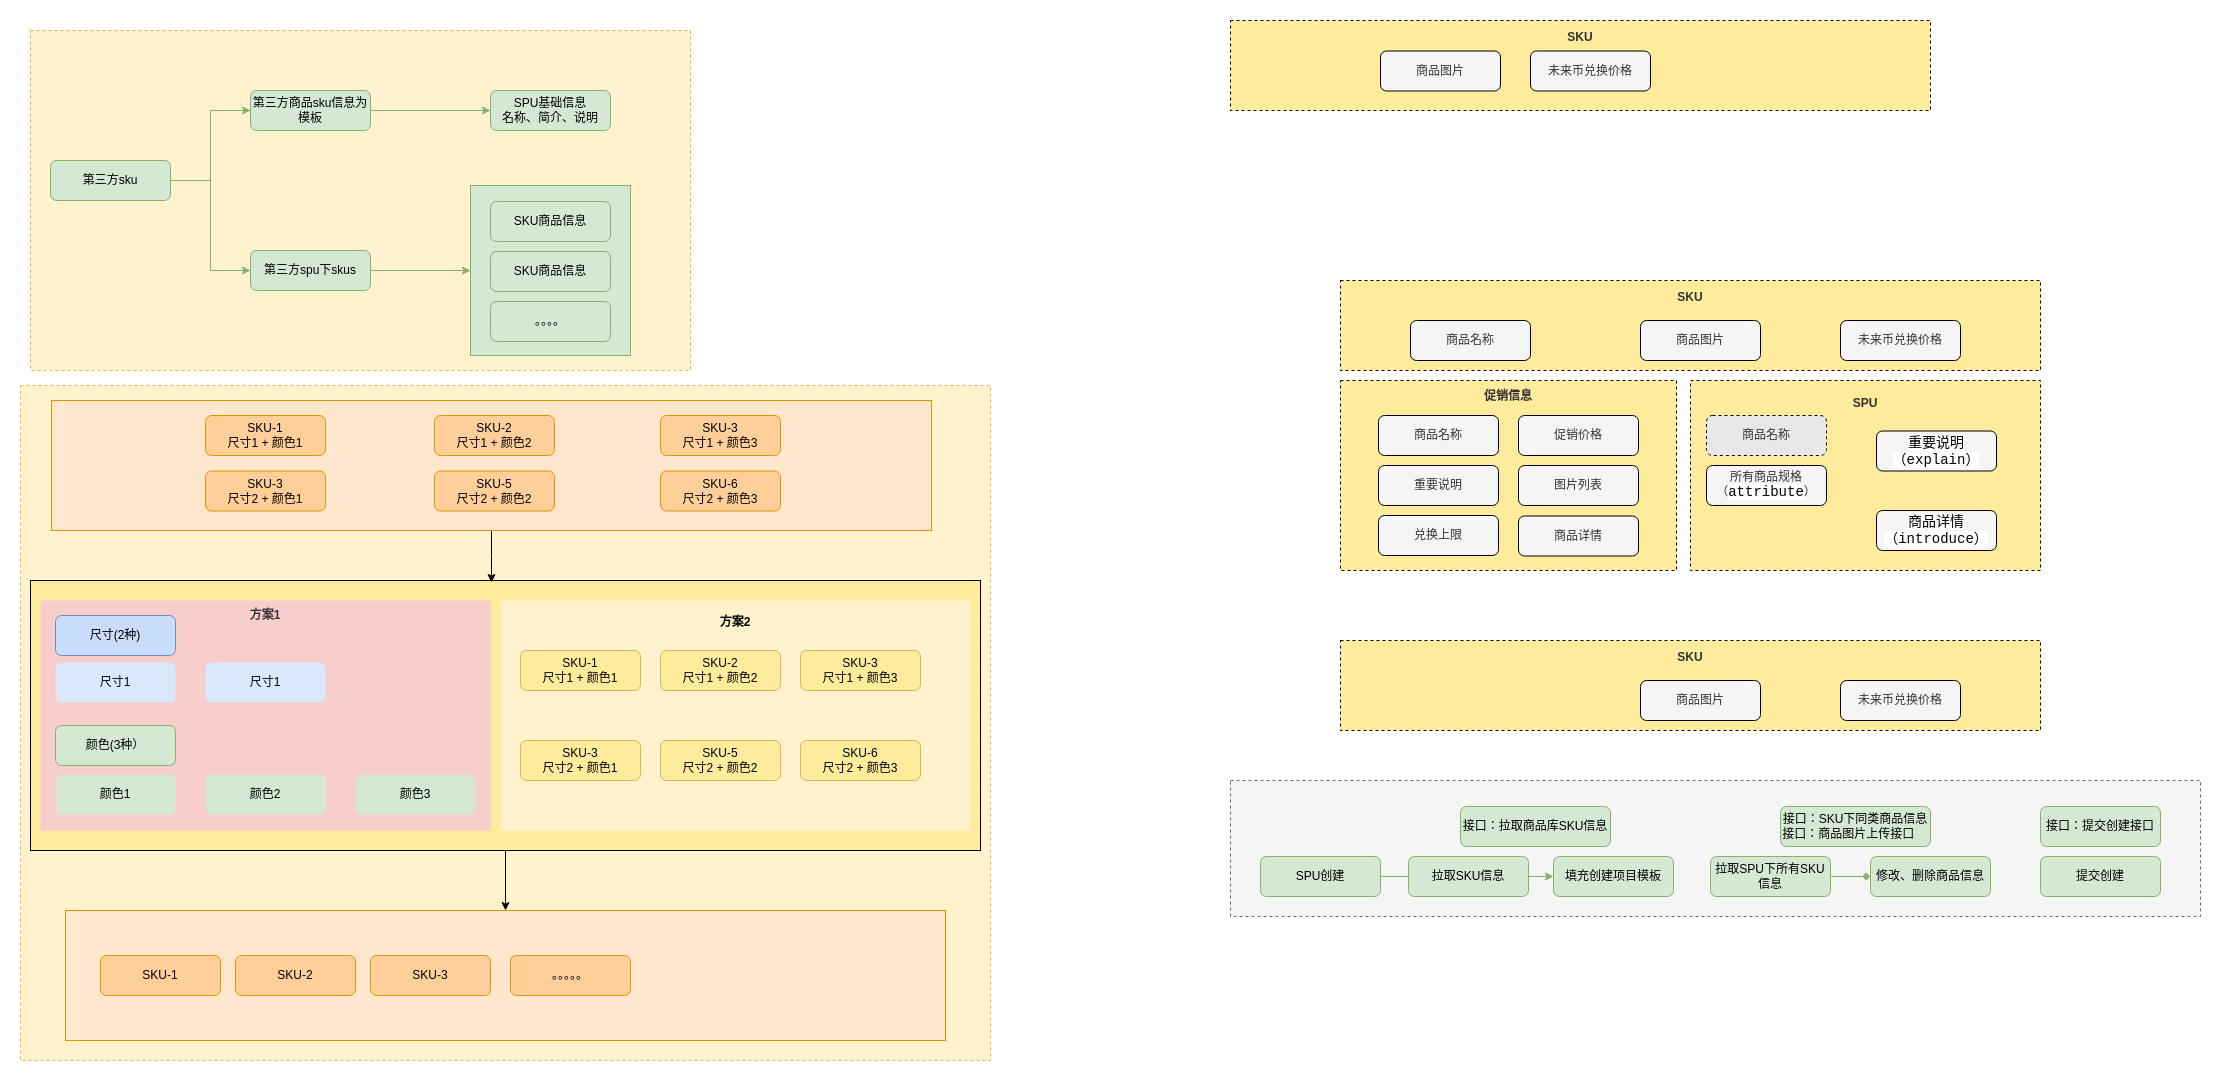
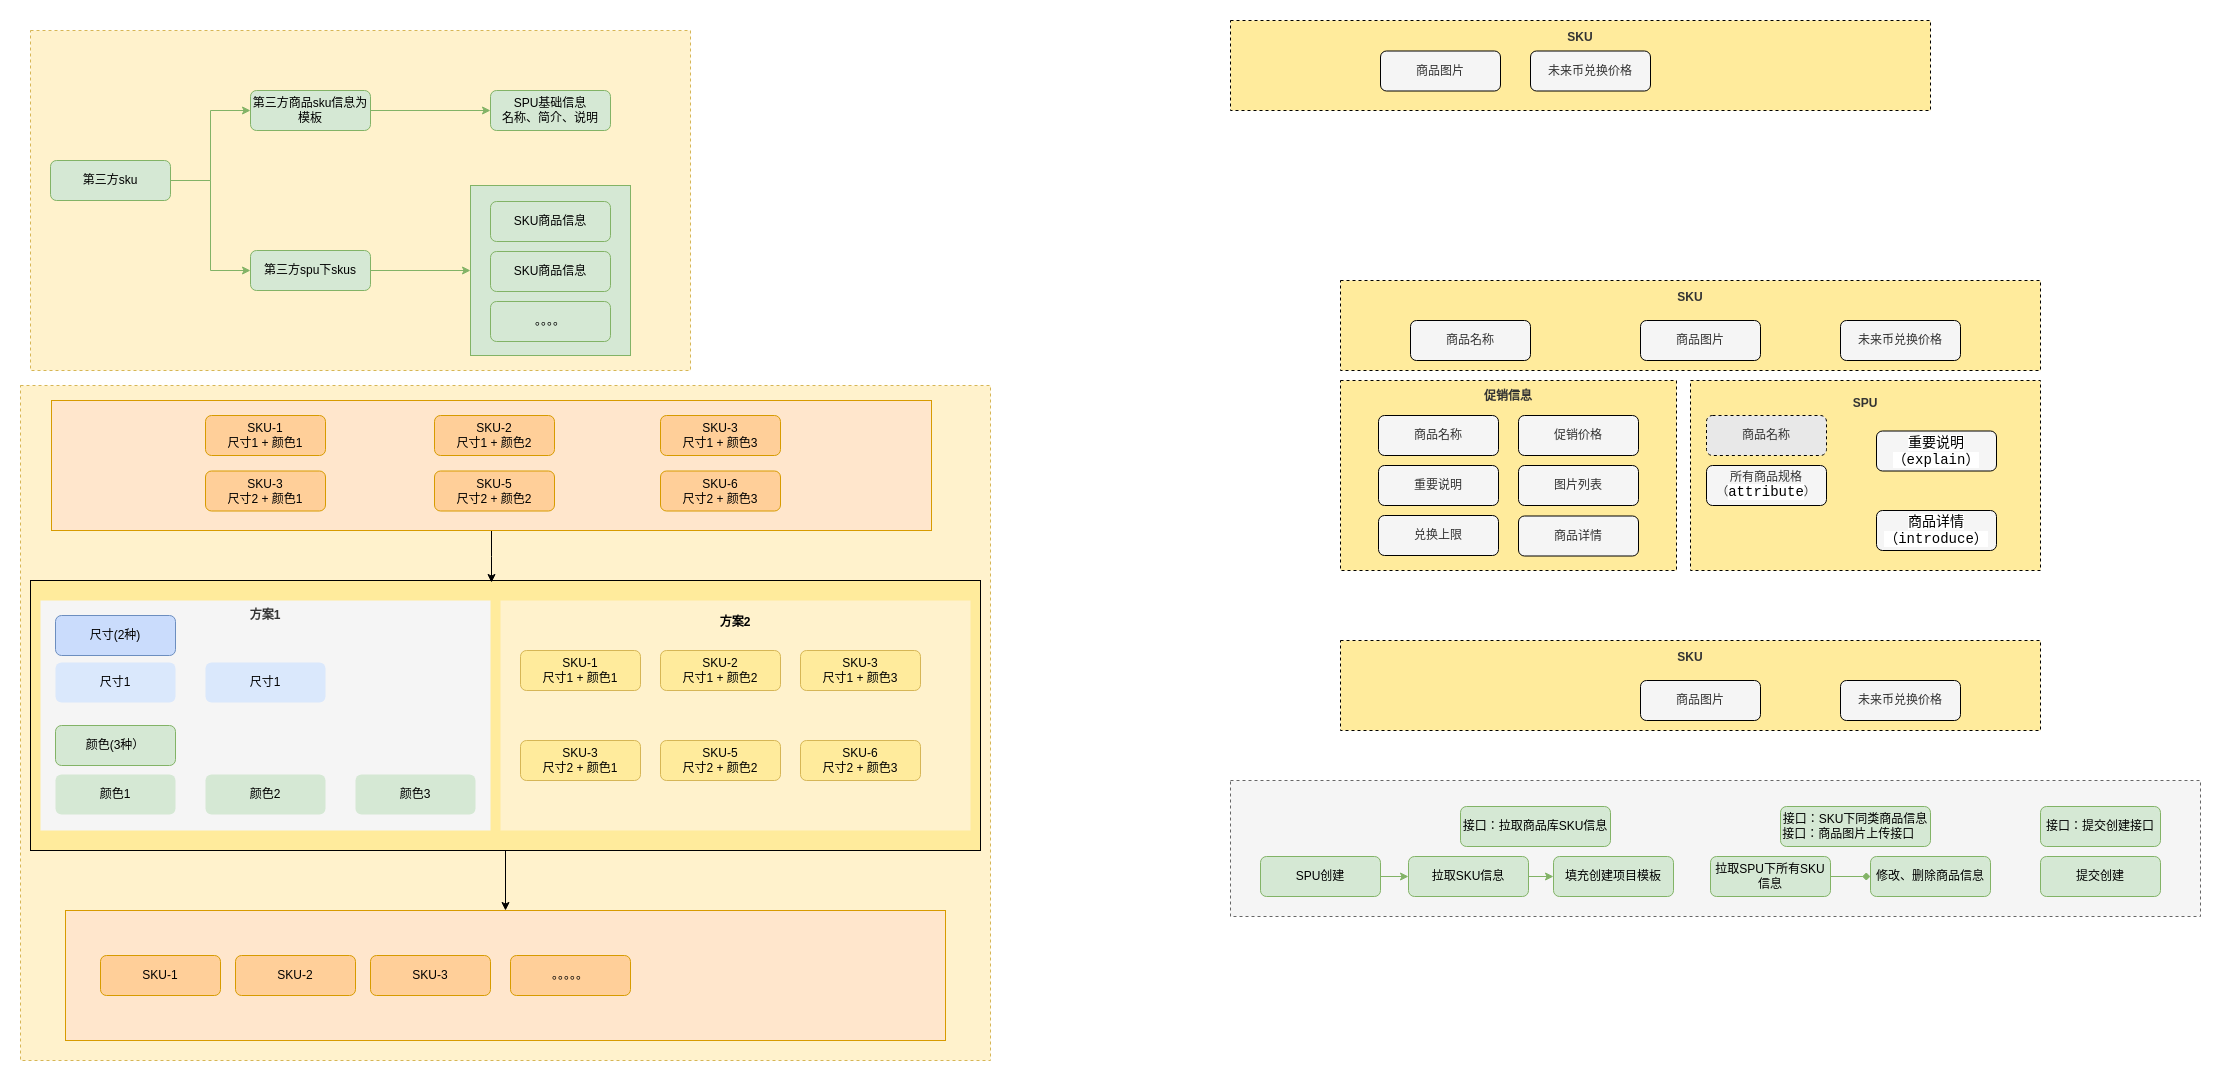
- <mxCell id="10" value="&lt;b&gt;方案1&lt;br&gt;&lt;br&gt;&lt;br&gt;&lt;br&gt;&lt;br&gt;&lt;br&gt;&lt;br&gt;&lt;br&gt;&lt;br&gt;&lt;br&gt;&lt;br&gt;&lt;br&gt;&lt;br&gt;&lt;br&gt;&lt;br&gt;&lt;/b&gt;" style="whiteSpace=wrap;html=1;fillColor=#f8cecc;fontColor=#333333;dashed=1;strokeColor=none;aspect=fixed;" vertex="1" parent="1"><mxGeometry x="40" y="600" width="450" height="230" as="geometry" /></mxCell>
+ <mxCell id="10" value="&lt;b&gt;方案1&lt;br&gt;&lt;br&gt;&lt;br&gt;&lt;br&gt;&lt;br&gt;&lt;br&gt;&lt;br&gt;&lt;br&gt;&lt;br&gt;&lt;br&gt;&lt;br&gt;&lt;br&gt;&lt;br&gt;&lt;br&gt;&lt;br&gt;&lt;/b&gt;" style="whiteSpace=wrap;html=1;fillColor=#f5f5f5;fontColor=#333333;dashed=1;strokeColor=none;aspect=fixed;" vertex="1" parent="1"><mxGeometry x="40" y="600" width="450" height="230" as="geometry" /></mxCell>
- <mxCell id="73" style="edgeStyle=orthogonalEdgeStyle;rounded=0;orthogonalLoop=1;jettySize=auto;html=1;exitX=1;exitY=0.5;exitDx=0;exitDy=0;strokeColor=#82b366;fillColor=#d5e8d4;endArrow=none;" edge="1" parent="1" source="74" target="76"><mxGeometry relative="1" as="geometry" /></mxCell>
+ <mxCell id="73" style="edgeStyle=orthogonalEdgeStyle;rounded=0;orthogonalLoop=1;jettySize=auto;html=1;exitX=1;exitY=0.5;exitDx=0;exitDy=0;strokeColor=#82b366;fillColor=#d5e8d4;" edge="1" parent="1" source="74" target="76"><mxGeometry relative="1" as="geometry" /></mxCell>
